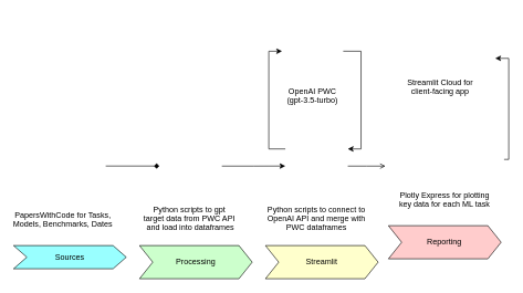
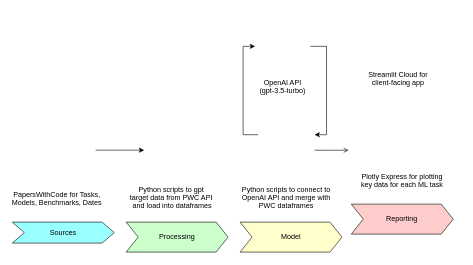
- <mxCell id="8" style="edgeStyle=orthogonalEdgeStyle;rounded=0;orthogonalLoop=1;jettySize=auto;html=1;entryX=1;entryY=0.75;entryDx=0;entryDy=0;" edge="1" parent="1" source="9" target="4"><mxGeometry relative="1" as="geometry"><Array as="points"><mxPoint x="767" y="240" /><mxPoint x="767" y="88" /></Array></mxGeometry></mxCell>
- <mxCell id="17" value="OpenAI PWC&#10;(gpt-3.5-turbo)" style="shape=image;verticalLabelPosition=bottom;labelBackgroundColor=default;verticalAlign=top;aspect=fixed;imageAspect=0;image=https://static-00.iconduck.com/assets.00/openai-icon-2021x2048-4rpe5x7n.png;" vertex="1" parent="1"><mxGeometry x="425" y="30" width="92.27" height="93.51" as="geometry" /></mxCell>
+ <mxCell id="17" value="OpenAI API&#10;(gpt-3.5-turbo)" style="shape=image;verticalLabelPosition=bottom;labelBackgroundColor=default;verticalAlign=top;aspect=fixed;imageAspect=0;image=https://static-00.iconduck.com/assets.00/openai-icon-2021x2048-4rpe5x7n.png;" vertex="1" parent="1"><mxGeometry x="425" y="30" width="92.27" height="93.51" as="geometry" /></mxCell>
- <mxCell id="2" style="edgeStyle=orthogonalEdgeStyle;rounded=0;orthogonalLoop=1;jettySize=auto;html=1;entryX=0;entryY=0.5;entryDx=0;entryDy=0;endArrow=diamond;" edge="1" parent="1" source="3" target="11"><mxGeometry relative="1" as="geometry" /></mxCell>
+ <mxCell id="2" style="edgeStyle=orthogonalEdgeStyle;rounded=0;orthogonalLoop=1;jettySize=auto;html=1;entryX=0;entryY=0.5;entryDx=0;entryDy=0;" edge="1" parent="1" source="3" target="11"><mxGeometry relative="1" as="geometry" /></mxCell>
- <mxCell id="10" style="edgeStyle=orthogonalEdgeStyle;rounded=0;orthogonalLoop=1;jettySize=auto;html=1;entryX=0;entryY=0.5;entryDx=0;entryDy=0;" edge="1" parent="1" source="11" target="14"><mxGeometry relative="1" as="geometry" /></mxCell>
- <mxCell id="15" value="Streamlit" style="shape=step;perimeter=stepPerimeter;whiteSpace=wrap;html=1;fixedSize=1;fillColor=#FFFFCC;" vertex="1" parent="1"><mxGeometry x="400" y="370" width="170" height="50" as="geometry" /></mxCell>
+ <mxCell id="15" value="Model" style="shape=step;perimeter=stepPerimeter;whiteSpace=wrap;html=1;fixedSize=1;fillColor=#FFFFCC;" vertex="1" parent="1"><mxGeometry x="400" y="370" width="170" height="50" as="geometry" /></mxCell>
